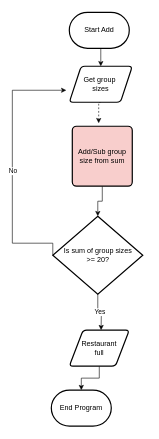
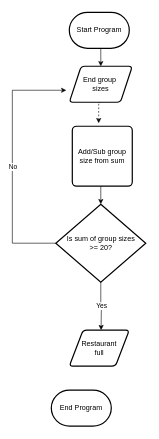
- <mxCell id="3" value="Start Add" style="strokeWidth=2;html=1;shape=mxgraph.flowchart.terminator;whiteSpace=wrap;" parent="1" vertex="1"><mxGeometry x="115" y="20" width="100" height="60" as="geometry" /></mxCell>
+ <mxCell id="3" value="Start Program" style="strokeWidth=2;html=1;shape=mxgraph.flowchart.terminator;whiteSpace=wrap;" parent="1" vertex="1"><mxGeometry x="115" y="20" width="100" height="60" as="geometry" /></mxCell>
- <mxCell id="5" value="Get group&amp;nbsp;&lt;br&gt;sizes" style="shape=parallelogram;html=1;strokeWidth=2;perimeter=parallelogramPerimeter;whiteSpace=wrap;rounded=1;arcSize=12;size=0.188;" parent="1" vertex="1"><mxGeometry x="115" y="110" width="105" height="60" as="geometry" /></mxCell>
+ <mxCell id="5" value="End group&amp;nbsp;&lt;br&gt;sizes" style="shape=parallelogram;html=1;strokeWidth=2;perimeter=parallelogramPerimeter;whiteSpace=wrap;rounded=1;arcSize=12;size=0.188;" parent="1" vertex="1"><mxGeometry x="115" y="110" width="105" height="60" as="geometry" /></mxCell>
- <mxCell id="11" value="Add/Sub group&lt;br&gt;size from sum" style="rounded=1;whiteSpace=wrap;html=1;absoluteArcSize=1;arcSize=14;strokeWidth=2;fillColor=#f8cecc;" parent="1" vertex="1"><mxGeometry x="120" y="210" width="100" height="100" as="geometry" /></mxCell>
+ <mxCell id="11" value="Add/Sub group&lt;br&gt;size from sum" style="rounded=1;whiteSpace=wrap;html=1;absoluteArcSize=1;arcSize=14;strokeWidth=2;" parent="1" vertex="1"><mxGeometry x="120" y="210" width="100" height="100" as="geometry" /></mxCell>
- <mxCell id="9" value="Is sum of group sizes&lt;br&gt;&amp;gt;= 20?" style="strokeWidth=2;html=1;shape=mxgraph.flowchart.decision;whiteSpace=wrap;" parent="1" vertex="1"><mxGeometry x="87.5" y="360" width="150" height="130" as="geometry" /></mxCell>
+ <mxCell id="9" value="Is sum of group sizes&lt;br&gt;&amp;gt;= 20?" style="strokeWidth=2;html=1;shape=mxgraph.flowchart.decision;whiteSpace=wrap;" parent="1" vertex="1"><mxGeometry x="92.5" y="340" width="150" height="130" as="geometry" /></mxCell>
- <mxCell id="12" style="edgeStyle=orthogonalEdgeStyle;rounded=0;orthogonalLoop=1;jettySize=auto;html=1;exitX=0.5;exitY=1;exitDx=0;exitDy=0;entryX=0.5;entryY=0;entryDx=0;entryDy=0;entryPerimeter=0;" parent="1" source="13" target="14" edge="1"><mxGeometry relative="1" as="geometry" /></mxCell>
